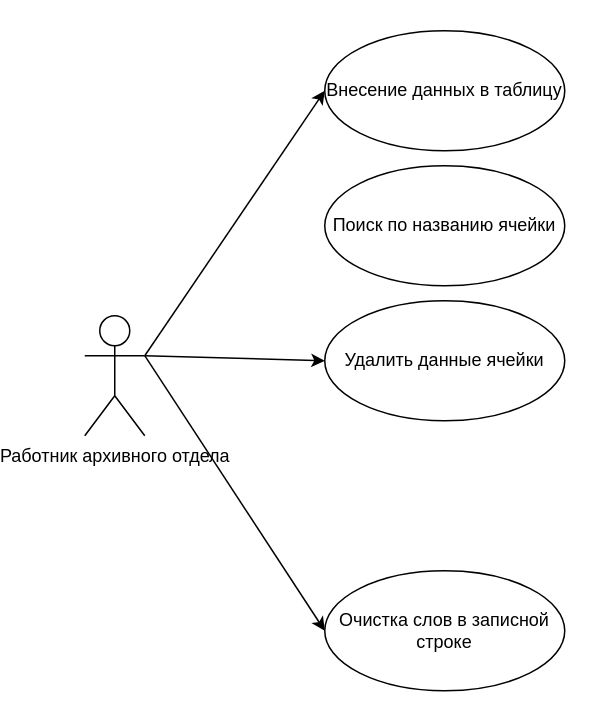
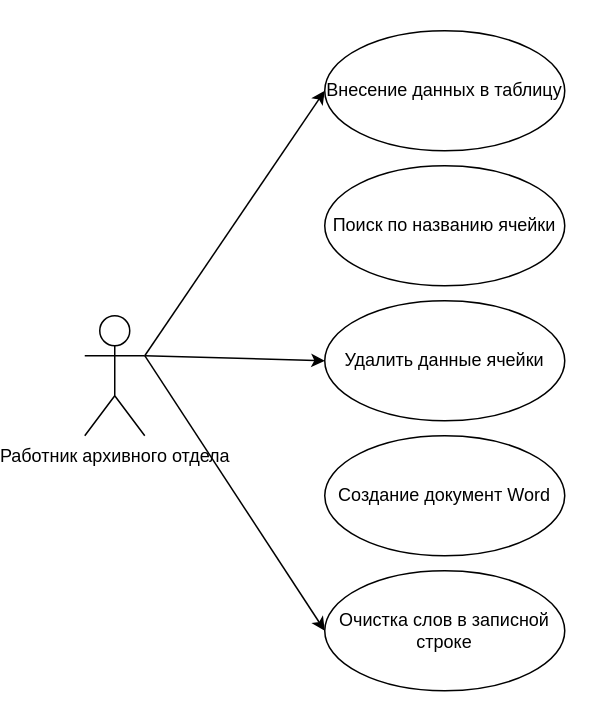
+ <mxCell id="5" value="Создание документ Word" style="ellipse;whiteSpace=wrap;html=1;" vertex="1" parent="1"><mxGeometry x="180" y="290" width="160" height="80" as="geometry" /></mxCell>
